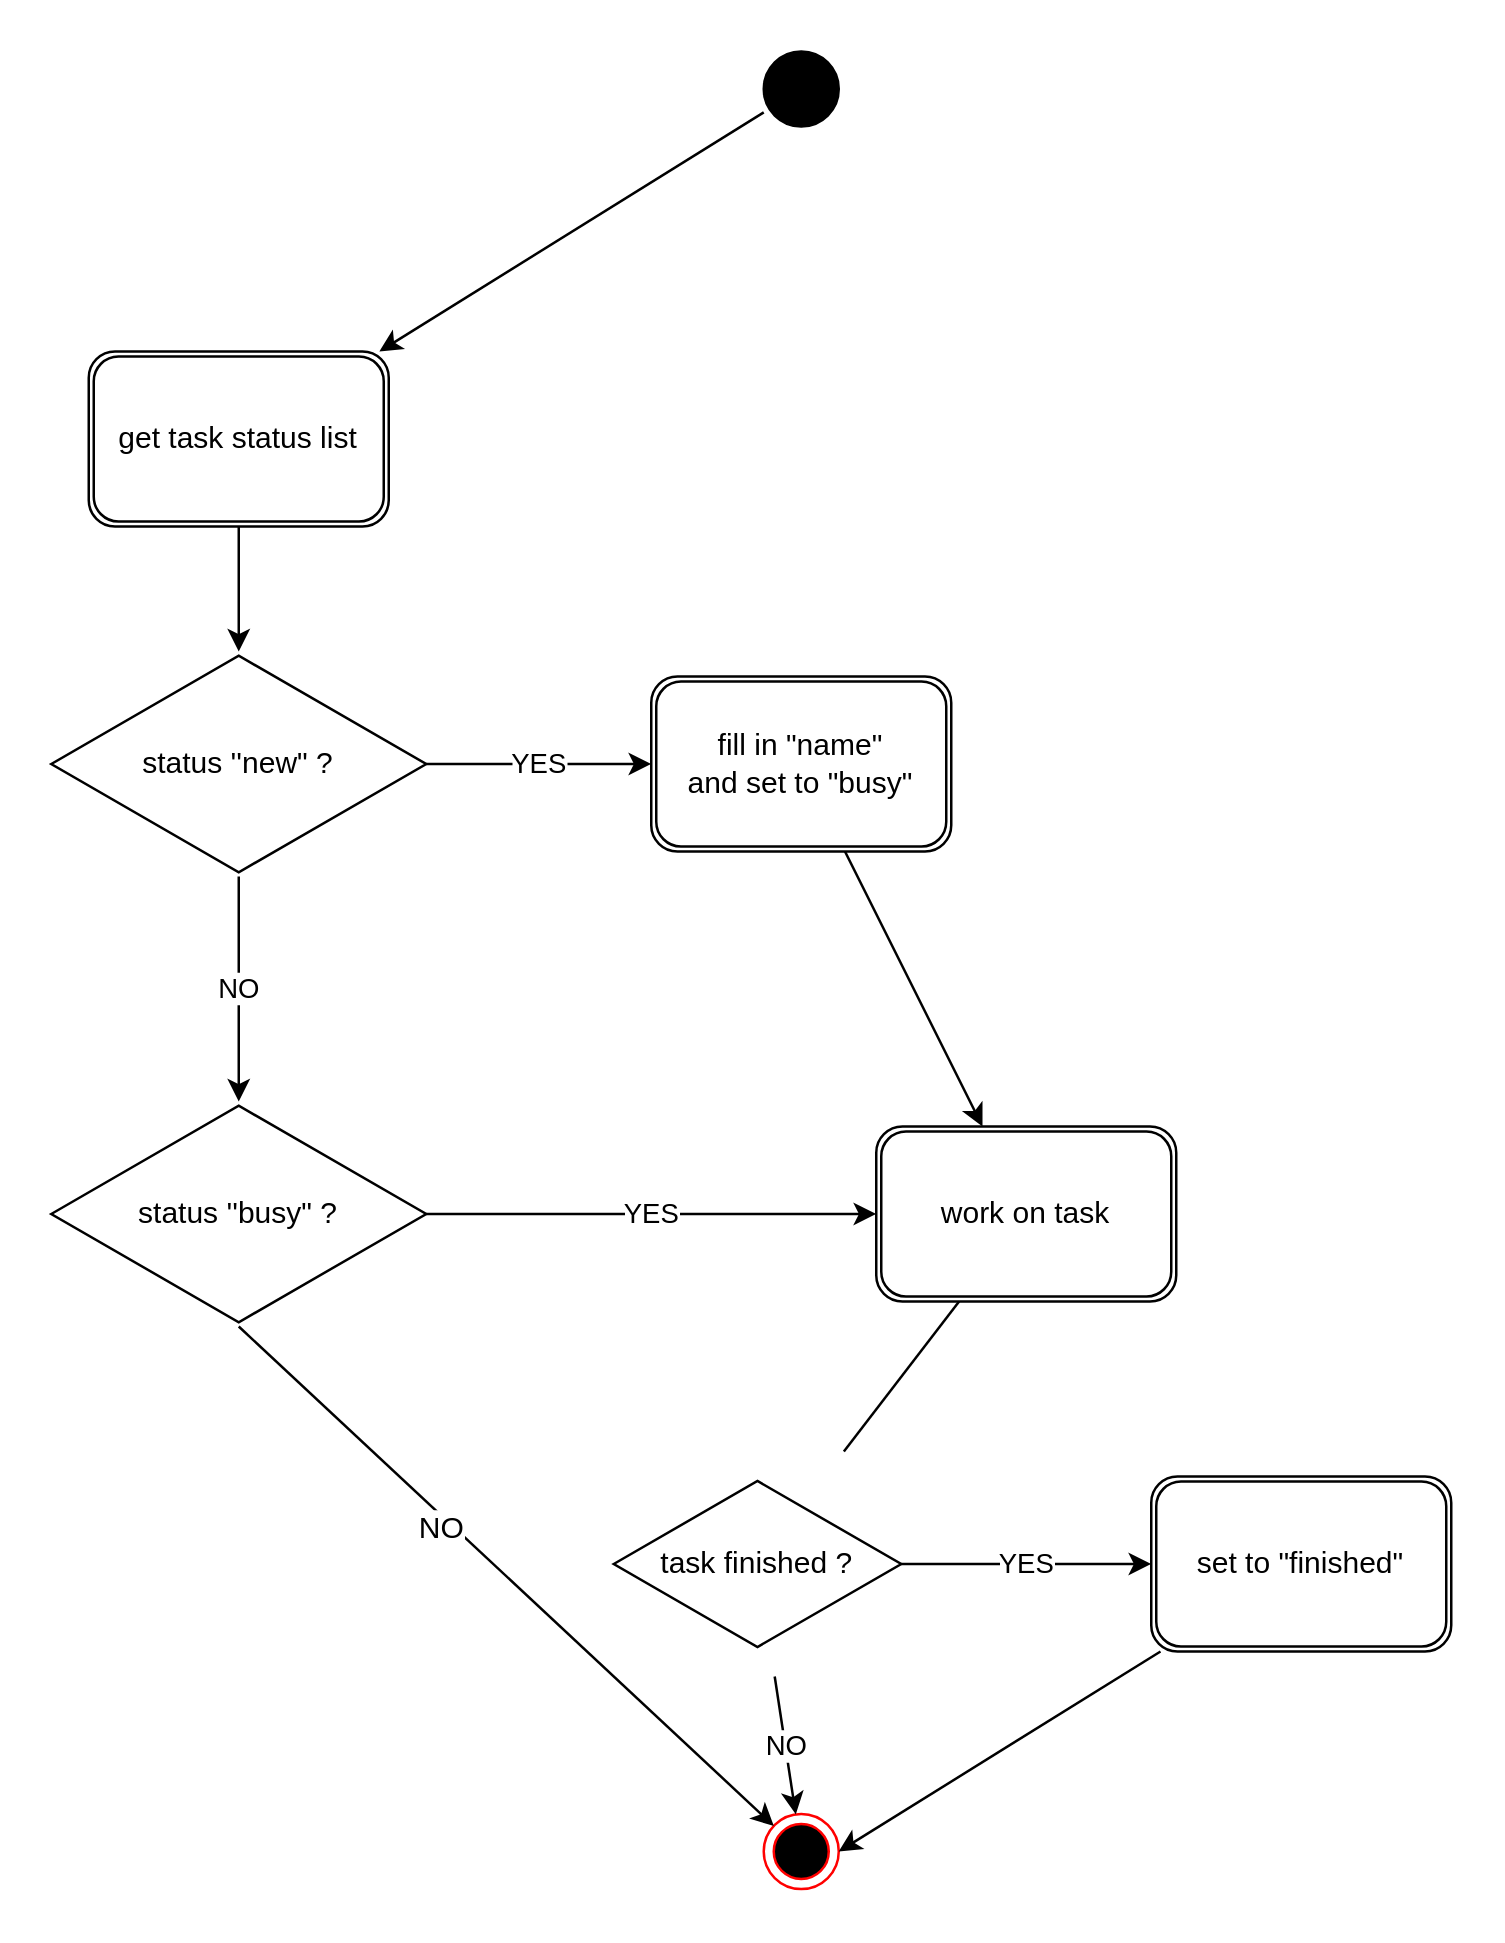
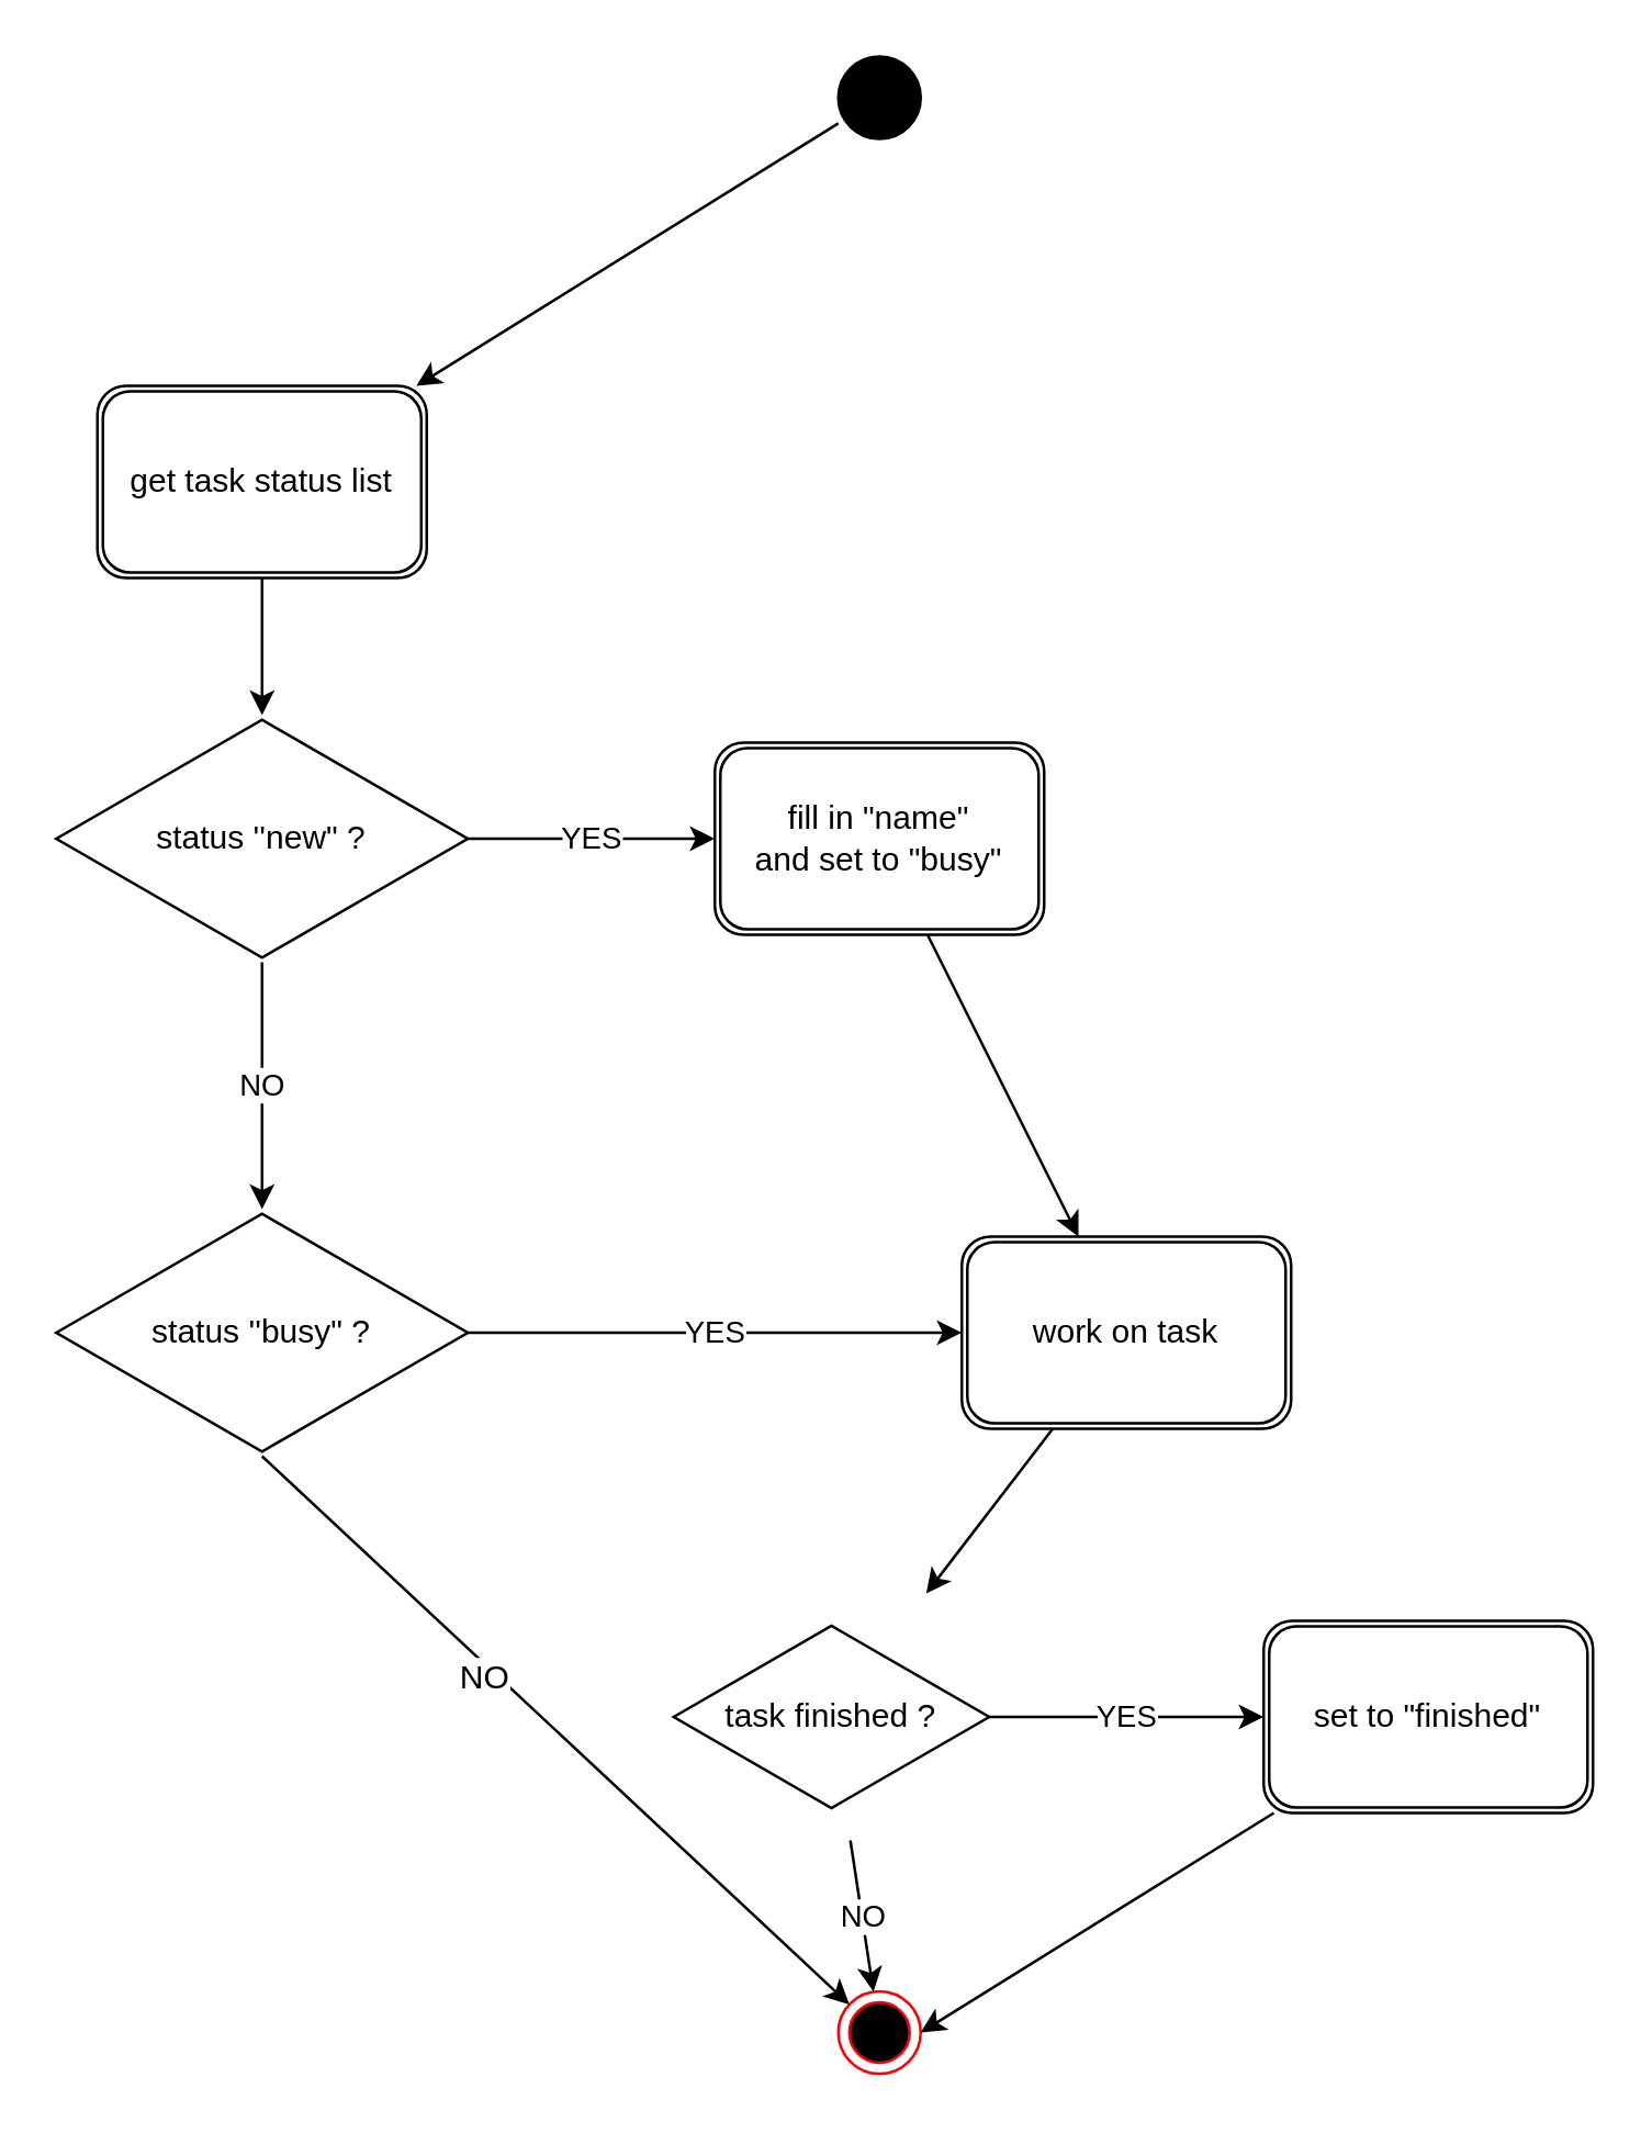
- <mxCell id="18" value="" style="endArrow=none;html=1;" parent="1" source="6" target="9" edge="1"><mxGeometry width="50" height="50" relative="1" as="geometry"><mxPoint x="-140" y="250" as="sourcePoint" /><mxPoint x="-140" y="360" as="targetPoint" /></mxGeometry></mxCell>
+ <mxCell id="18" value="" style="endArrow=classic;html=1;" parent="1" source="6" target="9" edge="1"><mxGeometry width="50" height="50" relative="1" as="geometry"><mxPoint x="-140" y="250" as="sourcePoint" /><mxPoint x="-140" y="360" as="targetPoint" /></mxGeometry></mxCell>
